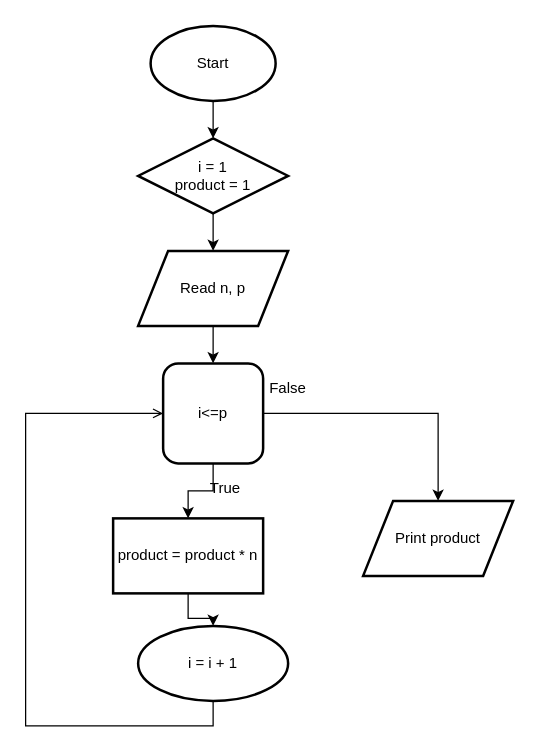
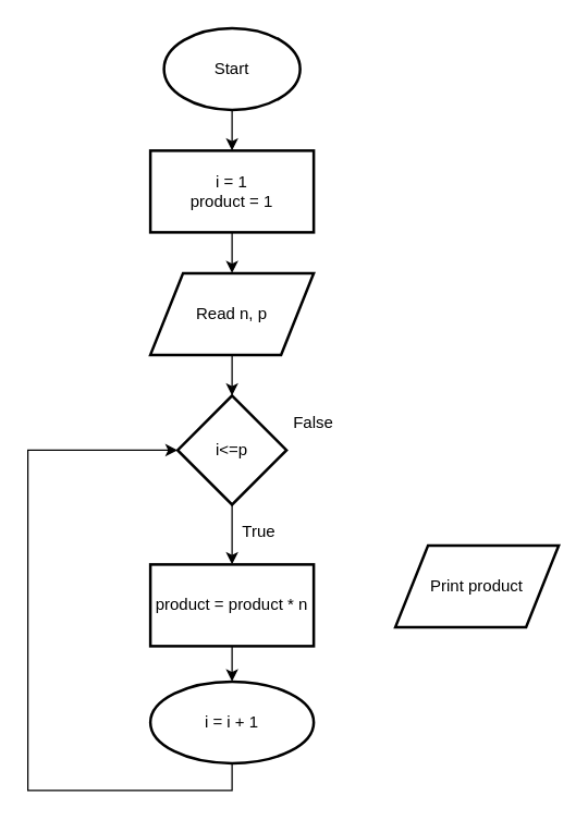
- <mxCell id="5" value="i = 1&lt;br&gt;product = 1" style="rhombus;whiteSpace=wrap;html=1;strokeWidth=2;" vertex="1" parent="1"><mxGeometry x="110" y="110" width="120" height="60" as="geometry" /></mxCell>
+ <mxCell id="5" value="i = 1&lt;br&gt;product = 1" style="whiteSpace=wrap;html=1;strokeWidth=2;" vertex="1" parent="1"><mxGeometry x="110" y="110" width="120" height="60" as="geometry" /></mxCell>
- <mxCell id="13" style="edgeStyle=orthogonalEdgeStyle;rounded=0;orthogonalLoop=1;jettySize=auto;html=1;exitX=0.5;exitY=1;exitDx=0;exitDy=0;entryX=0;entryY=0.5;entryDx=0;entryDy=0;endArrow=open;" edge="1" parent="1" source="14" target="10"><mxGeometry relative="1" as="geometry"><Array as="points"><mxPoint x="170" y="580" /><mxPoint x="20" y="580" /><mxPoint x="20" y="330" /></Array></mxGeometry></mxCell>
+ <mxCell id="13" style="edgeStyle=orthogonalEdgeStyle;rounded=0;orthogonalLoop=1;jettySize=auto;html=1;exitX=0.5;exitY=1;exitDx=0;exitDy=0;entryX=0;entryY=0.5;entryDx=0;entryDy=0;" edge="1" parent="1" source="14" target="10"><mxGeometry relative="1" as="geometry"><Array as="points"><mxPoint x="170" y="580" /><mxPoint x="20" y="580" /><mxPoint x="20" y="330" /></Array></mxGeometry></mxCell>
- <mxCell id="10" value="i&amp;lt;=p" style="whiteSpace=wrap;html=1;strokeWidth=2;rounded=1;" vertex="1" parent="1"><mxGeometry x="130" y="290" width="80" height="80" as="geometry" /></mxCell>
+ <mxCell id="10" value="i&amp;lt;=p" style="rhombus;whiteSpace=wrap;html=1;strokeWidth=2;" vertex="1" parent="1"><mxGeometry x="130" y="290" width="80" height="80" as="geometry" /></mxCell>
- <mxCell id="9" value="" style="edgeStyle=orthogonalEdgeStyle;rounded=0;orthogonalLoop=1;jettySize=auto;html=1;" edge="1" parent="1" source="10" target="17"><mxGeometry relative="1" as="geometry" /></mxCell>
- <mxCell id="15" value="True" style="text;html=1;strokeColor=none;fillColor=none;align=center;verticalAlign=middle;whiteSpace=wrap;rounded=0;" vertex="1" parent="1"><mxGeometry x="160" y="380" width="40" height="20" as="geometry" /></mxCell>
+ <mxCell id="15" value="True" style="text;html=1;strokeColor=none;fillColor=none;align=center;verticalAlign=middle;whiteSpace=wrap;rounded=0;" vertex="1" parent="1"><mxGeometry x="170" y="380" width="40" height="20" as="geometry" /></mxCell>
- <mxCell id="12" value="product = product * n" style="whiteSpace=wrap;html=1;strokeWidth=2;" vertex="1" parent="1"><mxGeometry x="90" y="414" width="120" height="60" as="geometry" /></mxCell>
+ <mxCell id="12" value="product = product * n" style="whiteSpace=wrap;html=1;strokeWidth=2;" vertex="1" parent="1"><mxGeometry x="110" y="414" width="120" height="60" as="geometry" /></mxCell>
